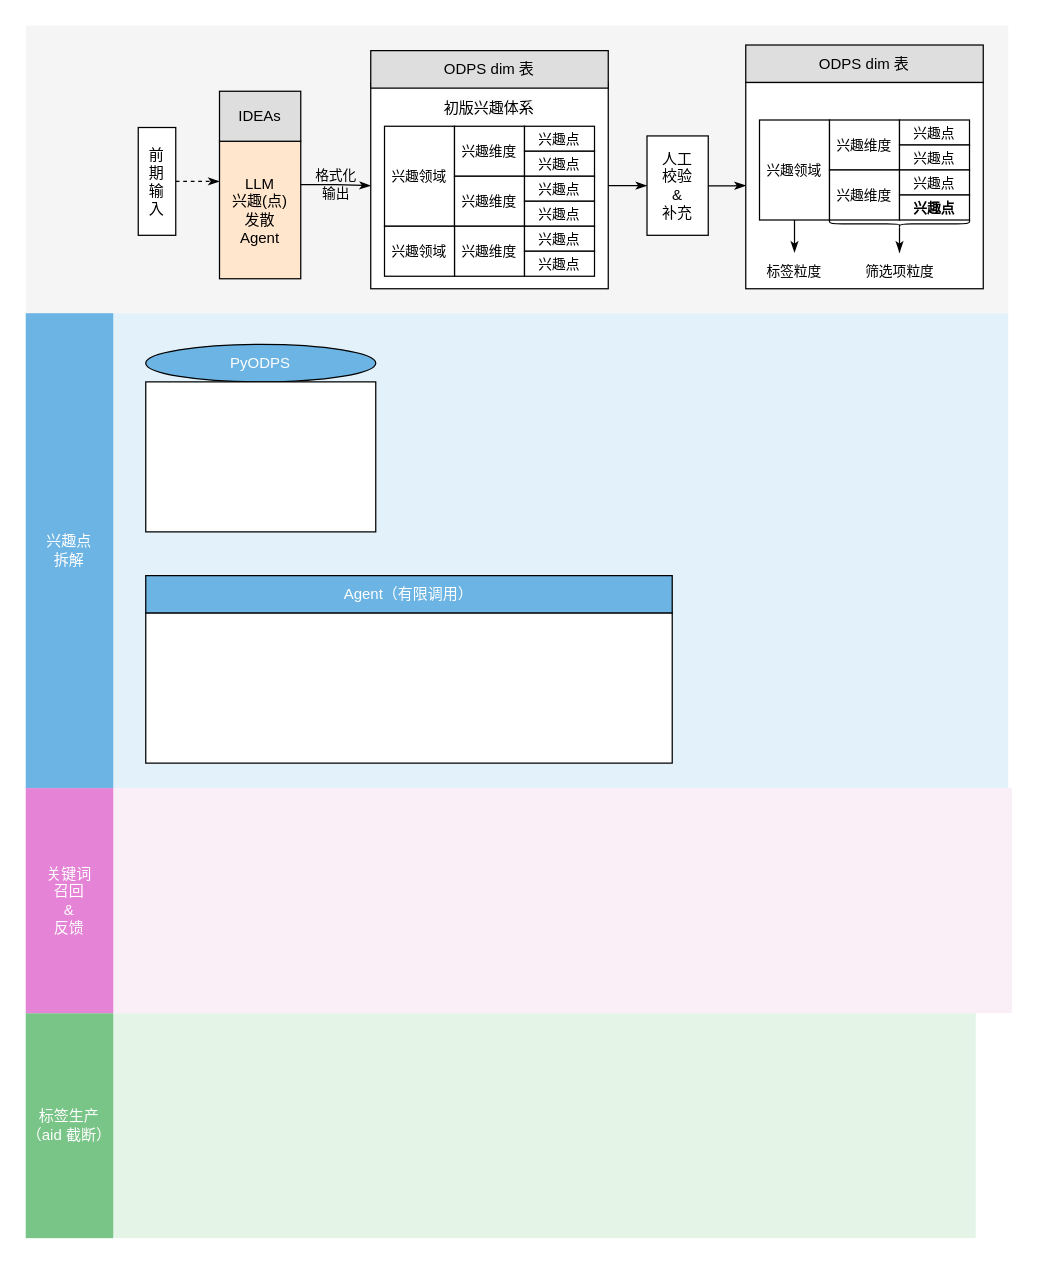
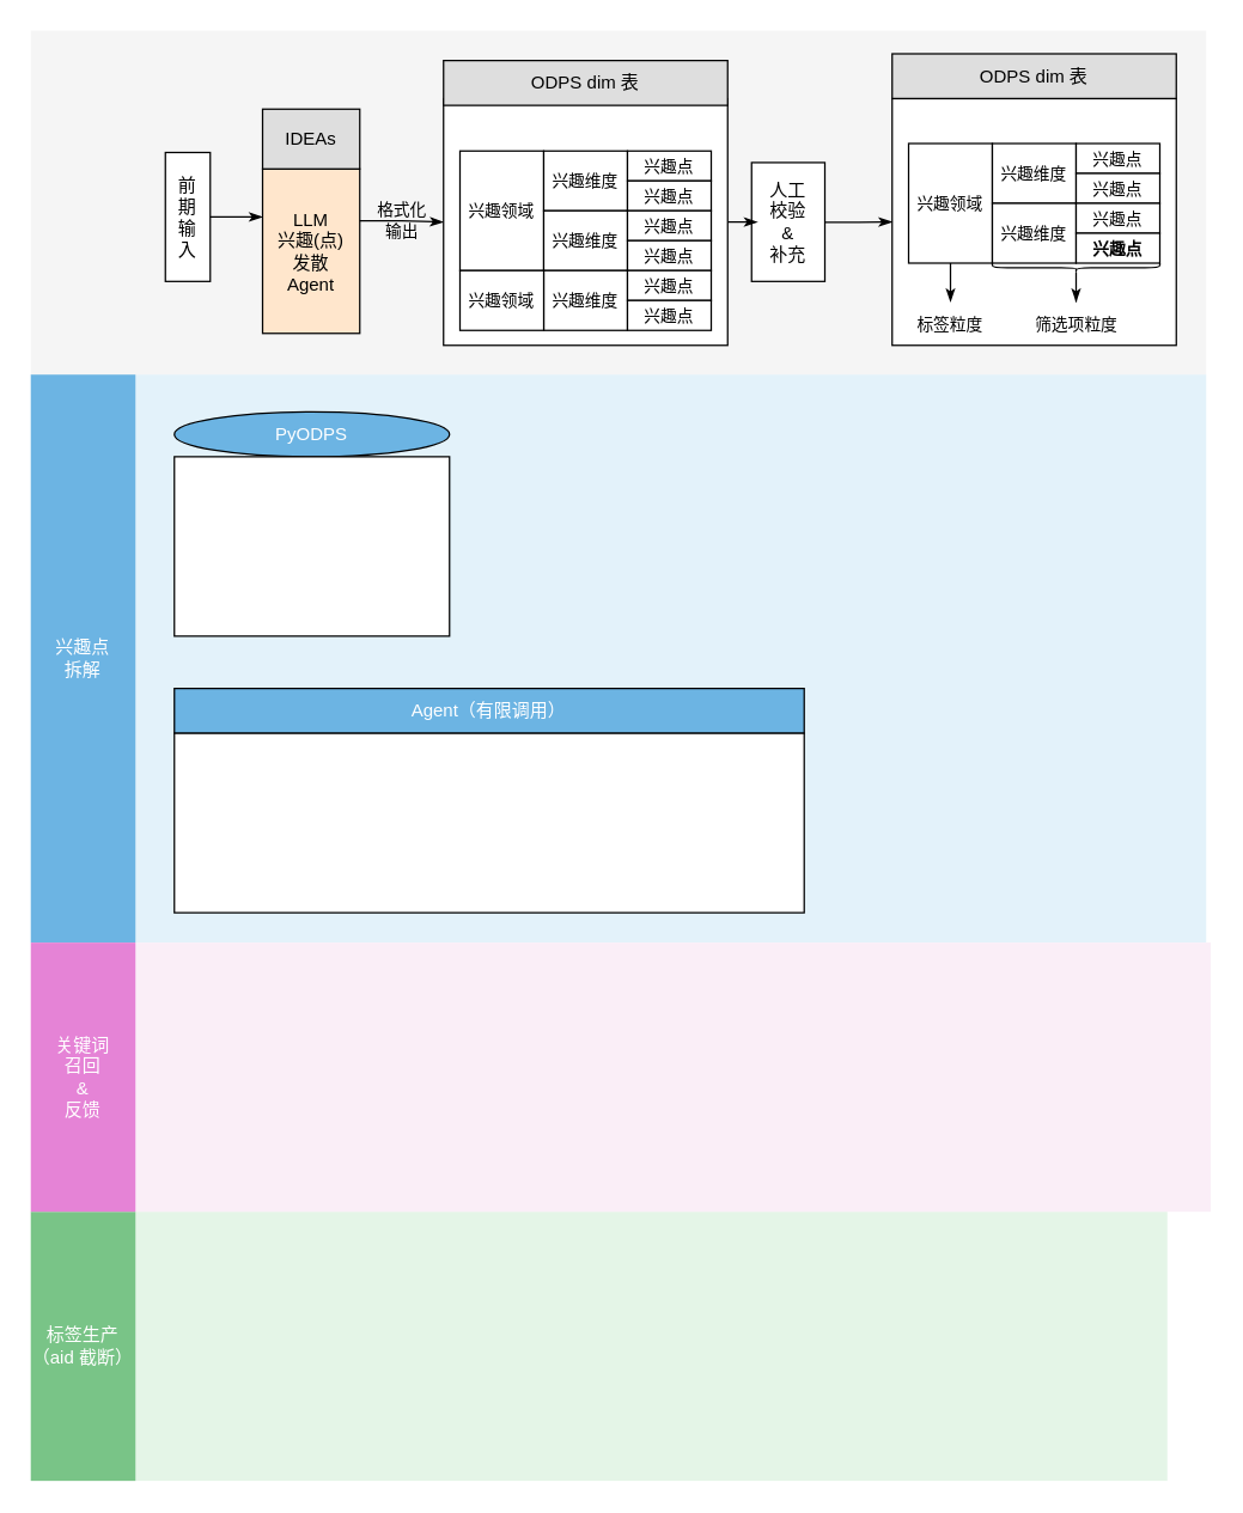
- <mxCell id="32" value="&lt;span style=&quot;font-size: 12px; background-color: rgb(251, 251, 251);&quot;&gt;初版兴趣体系&lt;/span&gt;" style="text;html=1;align=center;verticalAlign=middle;whiteSpace=wrap;rounded=0;fontFamily=Helvetica;fontSize=11;fontColor=default;labelBackgroundColor=default;" parent="1" vertex="1"><mxGeometry x="302.12" y="70.5" width="177.75" height="30" as="geometry" /></mxCell>
- <mxCell id="28" value="" style="edgeStyle=orthogonalEdgeStyle;rounded=0;orthogonalLoop=1;jettySize=auto;html=1;endArrow=classicThin;endFill=1;dashed=1;" parent="1" source="27" target="49" edge="1"><mxGeometry relative="1" as="geometry"><Array as="points"><mxPoint x="176" y="147" /><mxPoint x="176" y="147" /></Array></mxGeometry></mxCell>
+ <mxCell id="28" value="" style="edgeStyle=orthogonalEdgeStyle;rounded=0;orthogonalLoop=1;jettySize=auto;html=1;endArrow=classicThin;endFill=1;" parent="1" source="27" target="49" edge="1"><mxGeometry relative="1" as="geometry"><Array as="points"><mxPoint x="176" y="147" /><mxPoint x="176" y="147" /></Array></mxGeometry></mxCell>
- <mxCell id="25" value="人&lt;span style=&quot;background-color: initial;&quot;&gt;工&lt;/span&gt;&lt;div&gt;&lt;span style=&quot;background-color: initial;&quot;&gt;校&lt;/span&gt;&lt;span style=&quot;background-color: initial;&quot;&gt;验&lt;/span&gt;&lt;div&gt;&amp;amp;&lt;/div&gt;&lt;div&gt;补&lt;span style=&quot;background-color: initial;&quot;&gt;充&lt;/span&gt;&lt;/div&gt;&lt;/div&gt;" style="rounded=0;whiteSpace=wrap;html=1;" parent="9" vertex="1"><mxGeometry x="497" y="88.25" width="49" height="79.5" as="geometry" /></mxCell>
+ <mxCell id="25" value="人&lt;span style=&quot;background-color: initial;&quot;&gt;工&lt;/span&gt;&lt;div&gt;&lt;span style=&quot;background-color: initial;&quot;&gt;校&lt;/span&gt;&lt;span style=&quot;background-color: initial;&quot;&gt;验&lt;/span&gt;&lt;div&gt;&amp;amp;&lt;/div&gt;&lt;div&gt;补&lt;span style=&quot;background-color: initial;&quot;&gt;充&lt;/span&gt;&lt;/div&gt;&lt;/div&gt;" style="rounded=0;whiteSpace=wrap;html=1;" parent="9" vertex="1"><mxGeometry x="482" y="88.25" width="49" height="79.5" as="geometry" /></mxCell>
